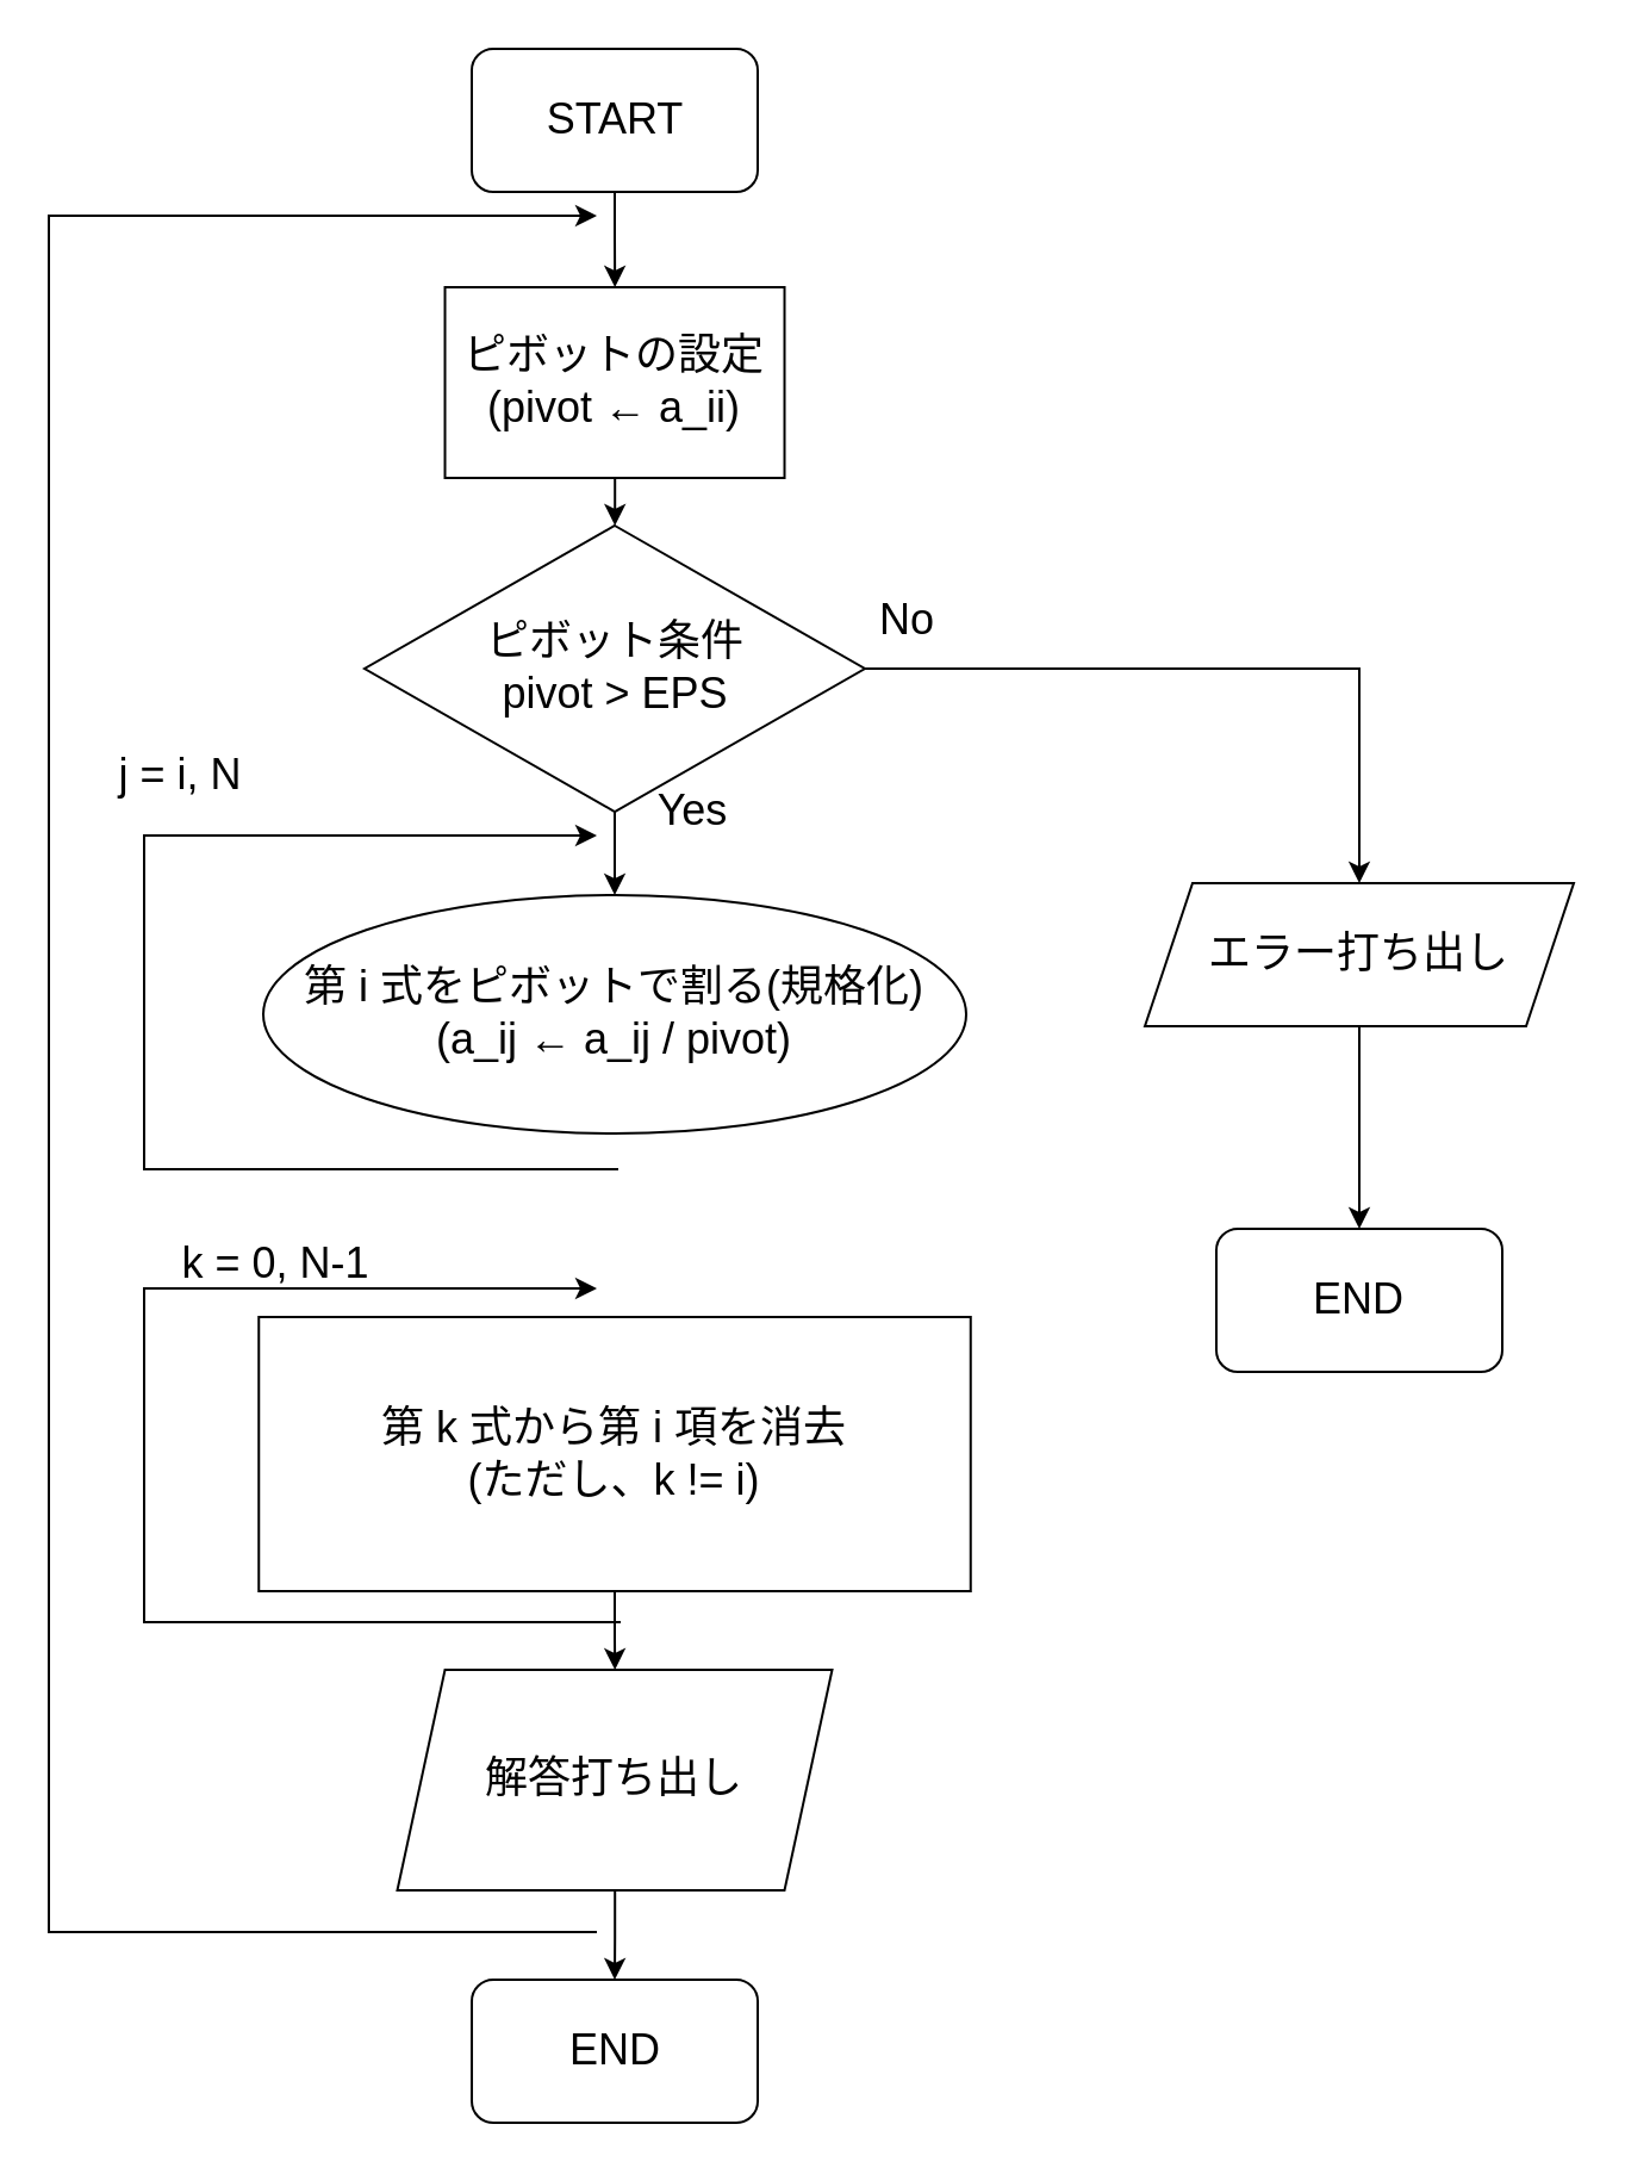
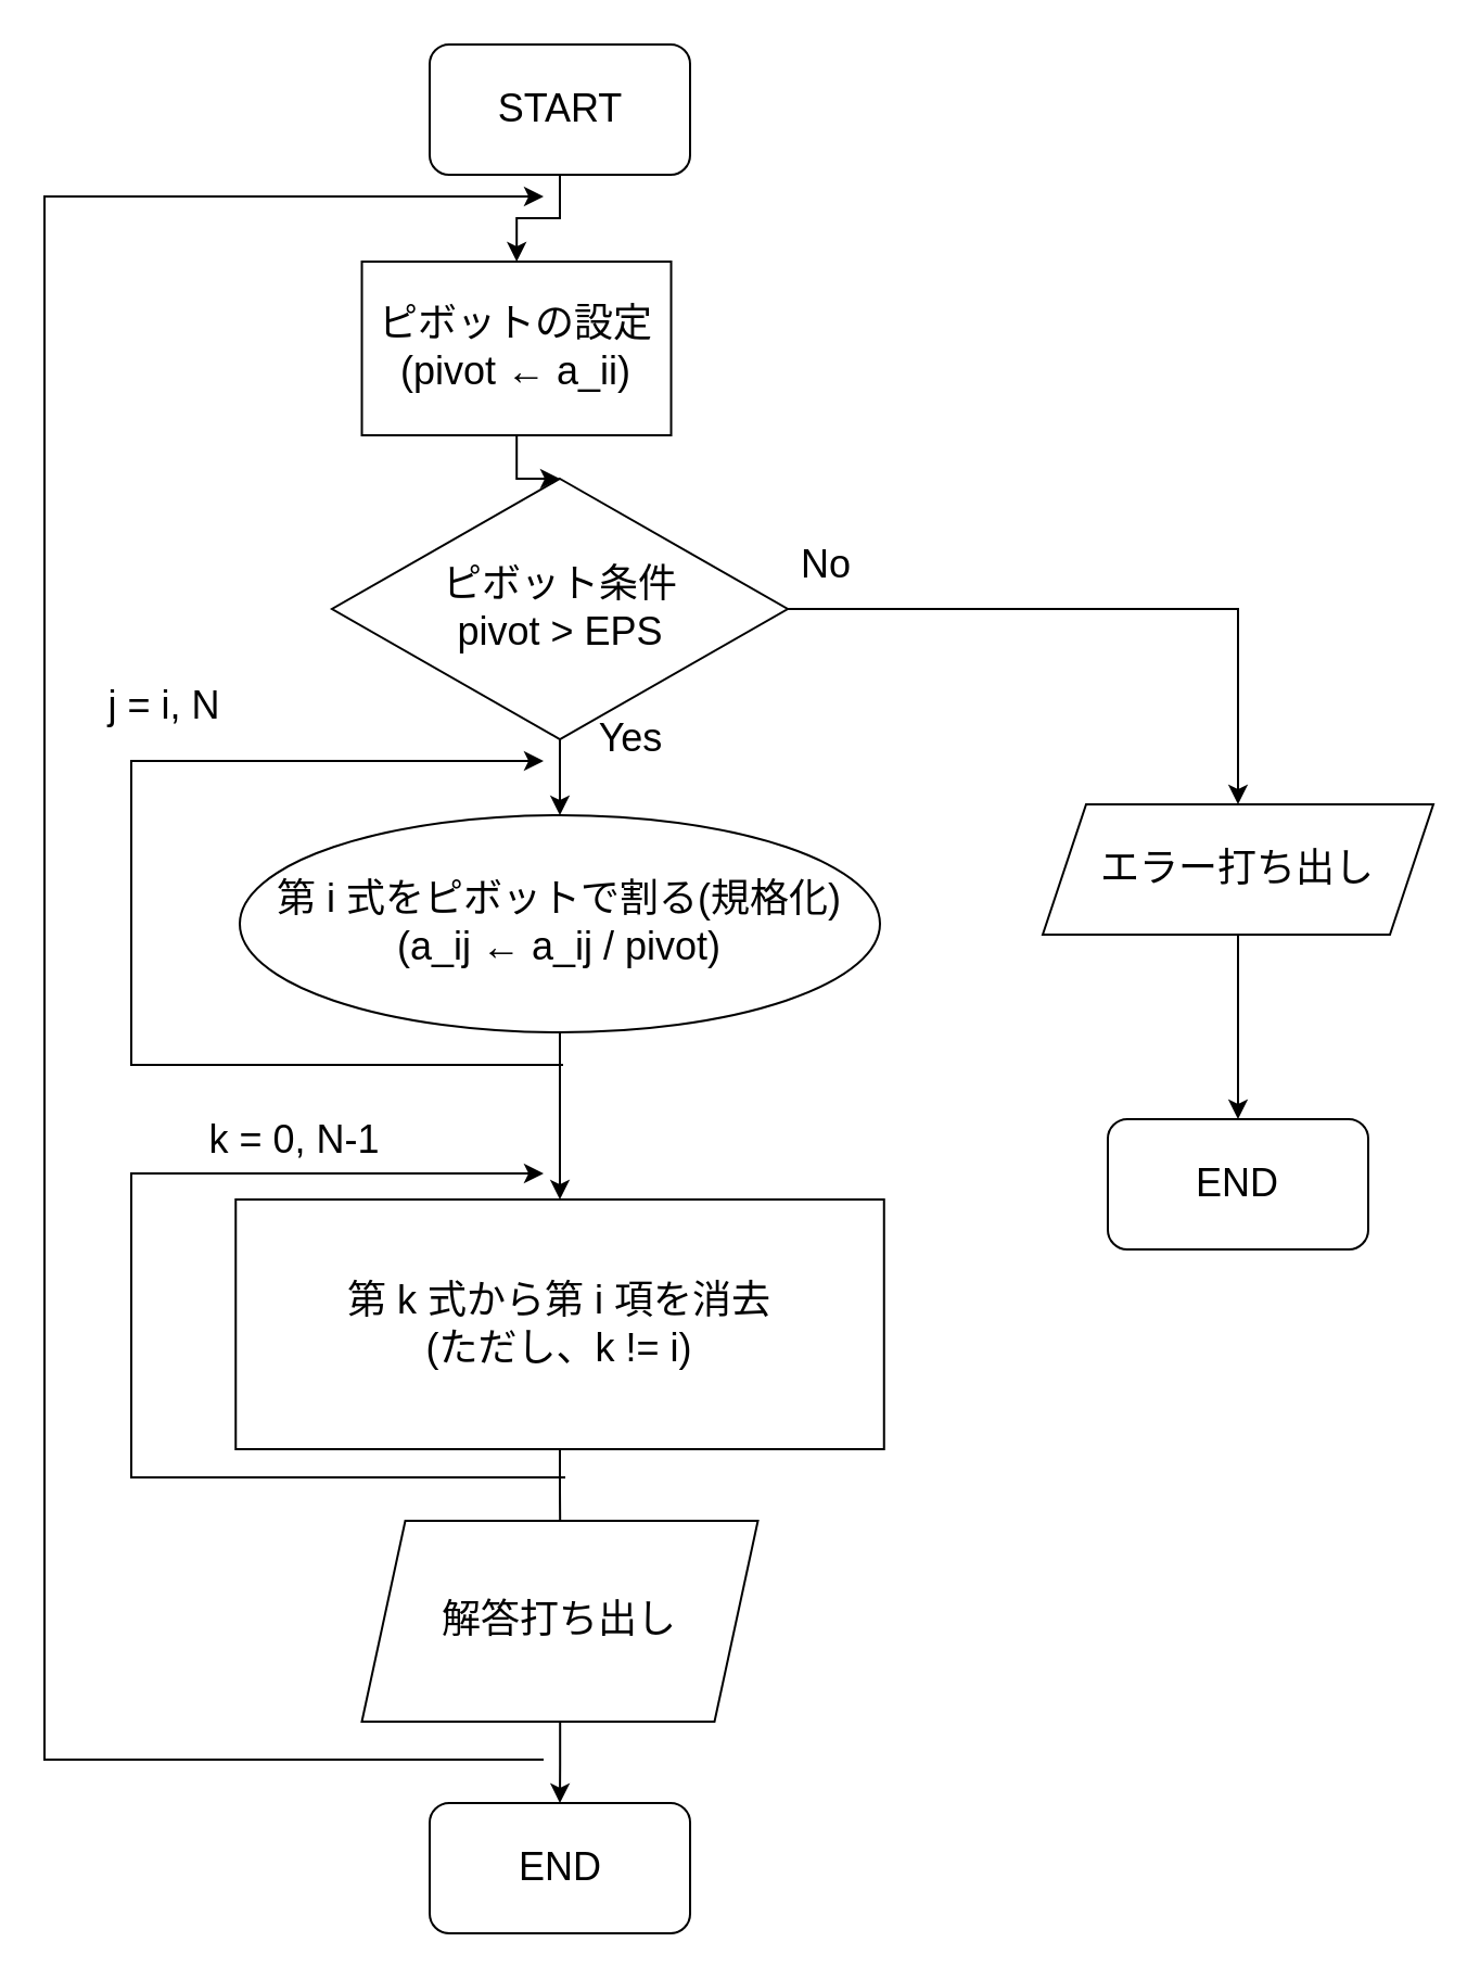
- <mxCell id="6" value="ピボットの設定&lt;br&gt;(pivot ← a_ii)" style="rounded=0;whiteSpace=wrap;html=1;fontSize=18;" vertex="1" parent="1"><mxGeometry x="186.26" y="120" width="142.5" height="80" as="geometry" /></mxCell>
+ <mxCell id="6" value="ピボットの設定&lt;br&gt;(pivot ← a_ii)" style="rounded=0;whiteSpace=wrap;html=1;fontSize=18;" vertex="1" parent="1"><mxGeometry x="166.26" y="120" width="142.5" height="80" as="geometry" /></mxCell>
+ <mxCell id="10" value="" style="edgeStyle=orthogonalEdgeStyle;rounded=0;orthogonalLoop=1;jettySize=auto;html=1;fontSize=18;" edge="1" parent="1" source="11" target="13"><mxGeometry relative="1" as="geometry" /></mxCell>
- <mxCell id="25" value="k = 0, N-1" style="text;html=1;align=center;verticalAlign=middle;resizable=0;points=[];autosize=1;fontSize=18;" vertex="1" parent="1"><mxGeometry x="70" y="515" width="90" height="30" as="geometry" /></mxCell>
+ <mxCell id="25" value="k = 0, N-1" style="text;html=1;align=center;verticalAlign=middle;resizable=0;points=[];autosize=1;fontSize=18;" vertex="1" parent="1"><mxGeometry x="90" y="510" width="90" height="30" as="geometry" /></mxCell>
- <mxCell id="12" value="" style="edgeStyle=orthogonalEdgeStyle;rounded=0;orthogonalLoop=1;jettySize=auto;html=1;fontSize=18;" edge="1" parent="1" source="13" target="15"><mxGeometry relative="1" as="geometry" /></mxCell>
+ <mxCell id="12" value="" style="edgeStyle=orthogonalEdgeStyle;rounded=0;orthogonalLoop=1;jettySize=auto;html=1;fontSize=18;endArrow=none;" edge="1" parent="1" source="13" target="15"><mxGeometry relative="1" as="geometry" /></mxCell>
